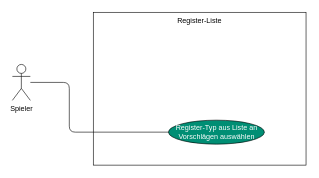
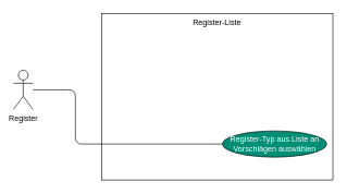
- <mxCell id="3" value="Spieler" style="shape=umlActor;verticalLabelPosition=bottom;labelBackgroundColor=#ffffff;verticalAlign=top;html=1;fillColor=none;" vertex="1" parent="1"><mxGeometry x="20" y="107" width="30" height="60" as="geometry" /></mxCell>
+ <mxCell id="3" value="Register" style="shape=umlActor;verticalLabelPosition=bottom;labelBackgroundColor=#ffffff;verticalAlign=top;html=1;fillColor=none;" vertex="1" parent="1"><mxGeometry x="20" y="107" width="30" height="60" as="geometry" /></mxCell>
- <mxCell id="4" value="Register-Typ aus Liste an Vorschlägen auswählen" style="ellipse;whiteSpace=wrap;html=1;fillColor=#008e74;fontColor=#FFFFFF;" vertex="1" parent="1"><mxGeometry x="280.5" y="200" width="160" height="40" as="geometry" /></mxCell>
+ <mxCell id="4" value="Register-Typ aus Liste an Vorschlägen auswählen" style="ellipse;whiteSpace=wrap;html=1;fillColor=#008e74;fontColor=#FFFFFF;" vertex="1" parent="1"><mxGeometry x="340.5" y="200" width="160" height="40" as="geometry" /></mxCell>
